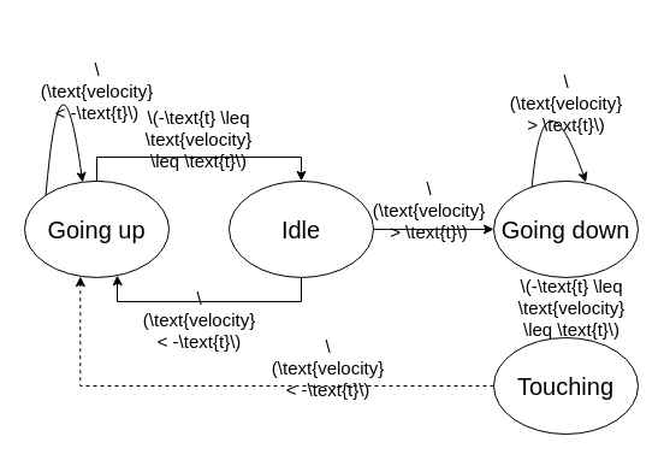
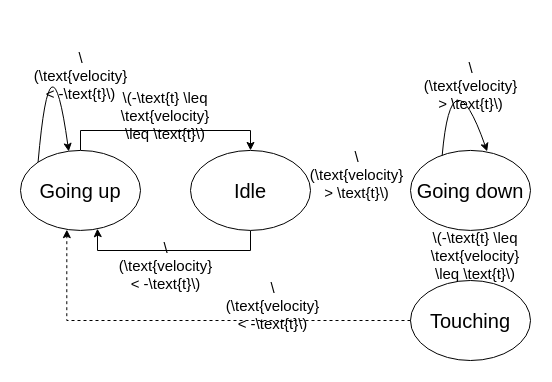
- <mxCell id="3" style="edgeStyle=orthogonalEdgeStyle;rounded=0;orthogonalLoop=1;jettySize=auto;html=1;entryX=0;entryY=0.5;entryDx=0;entryDy=0;" edge="1" parent="1" source="4" target="8"><mxGeometry relative="1" as="geometry" /></mxCell>
